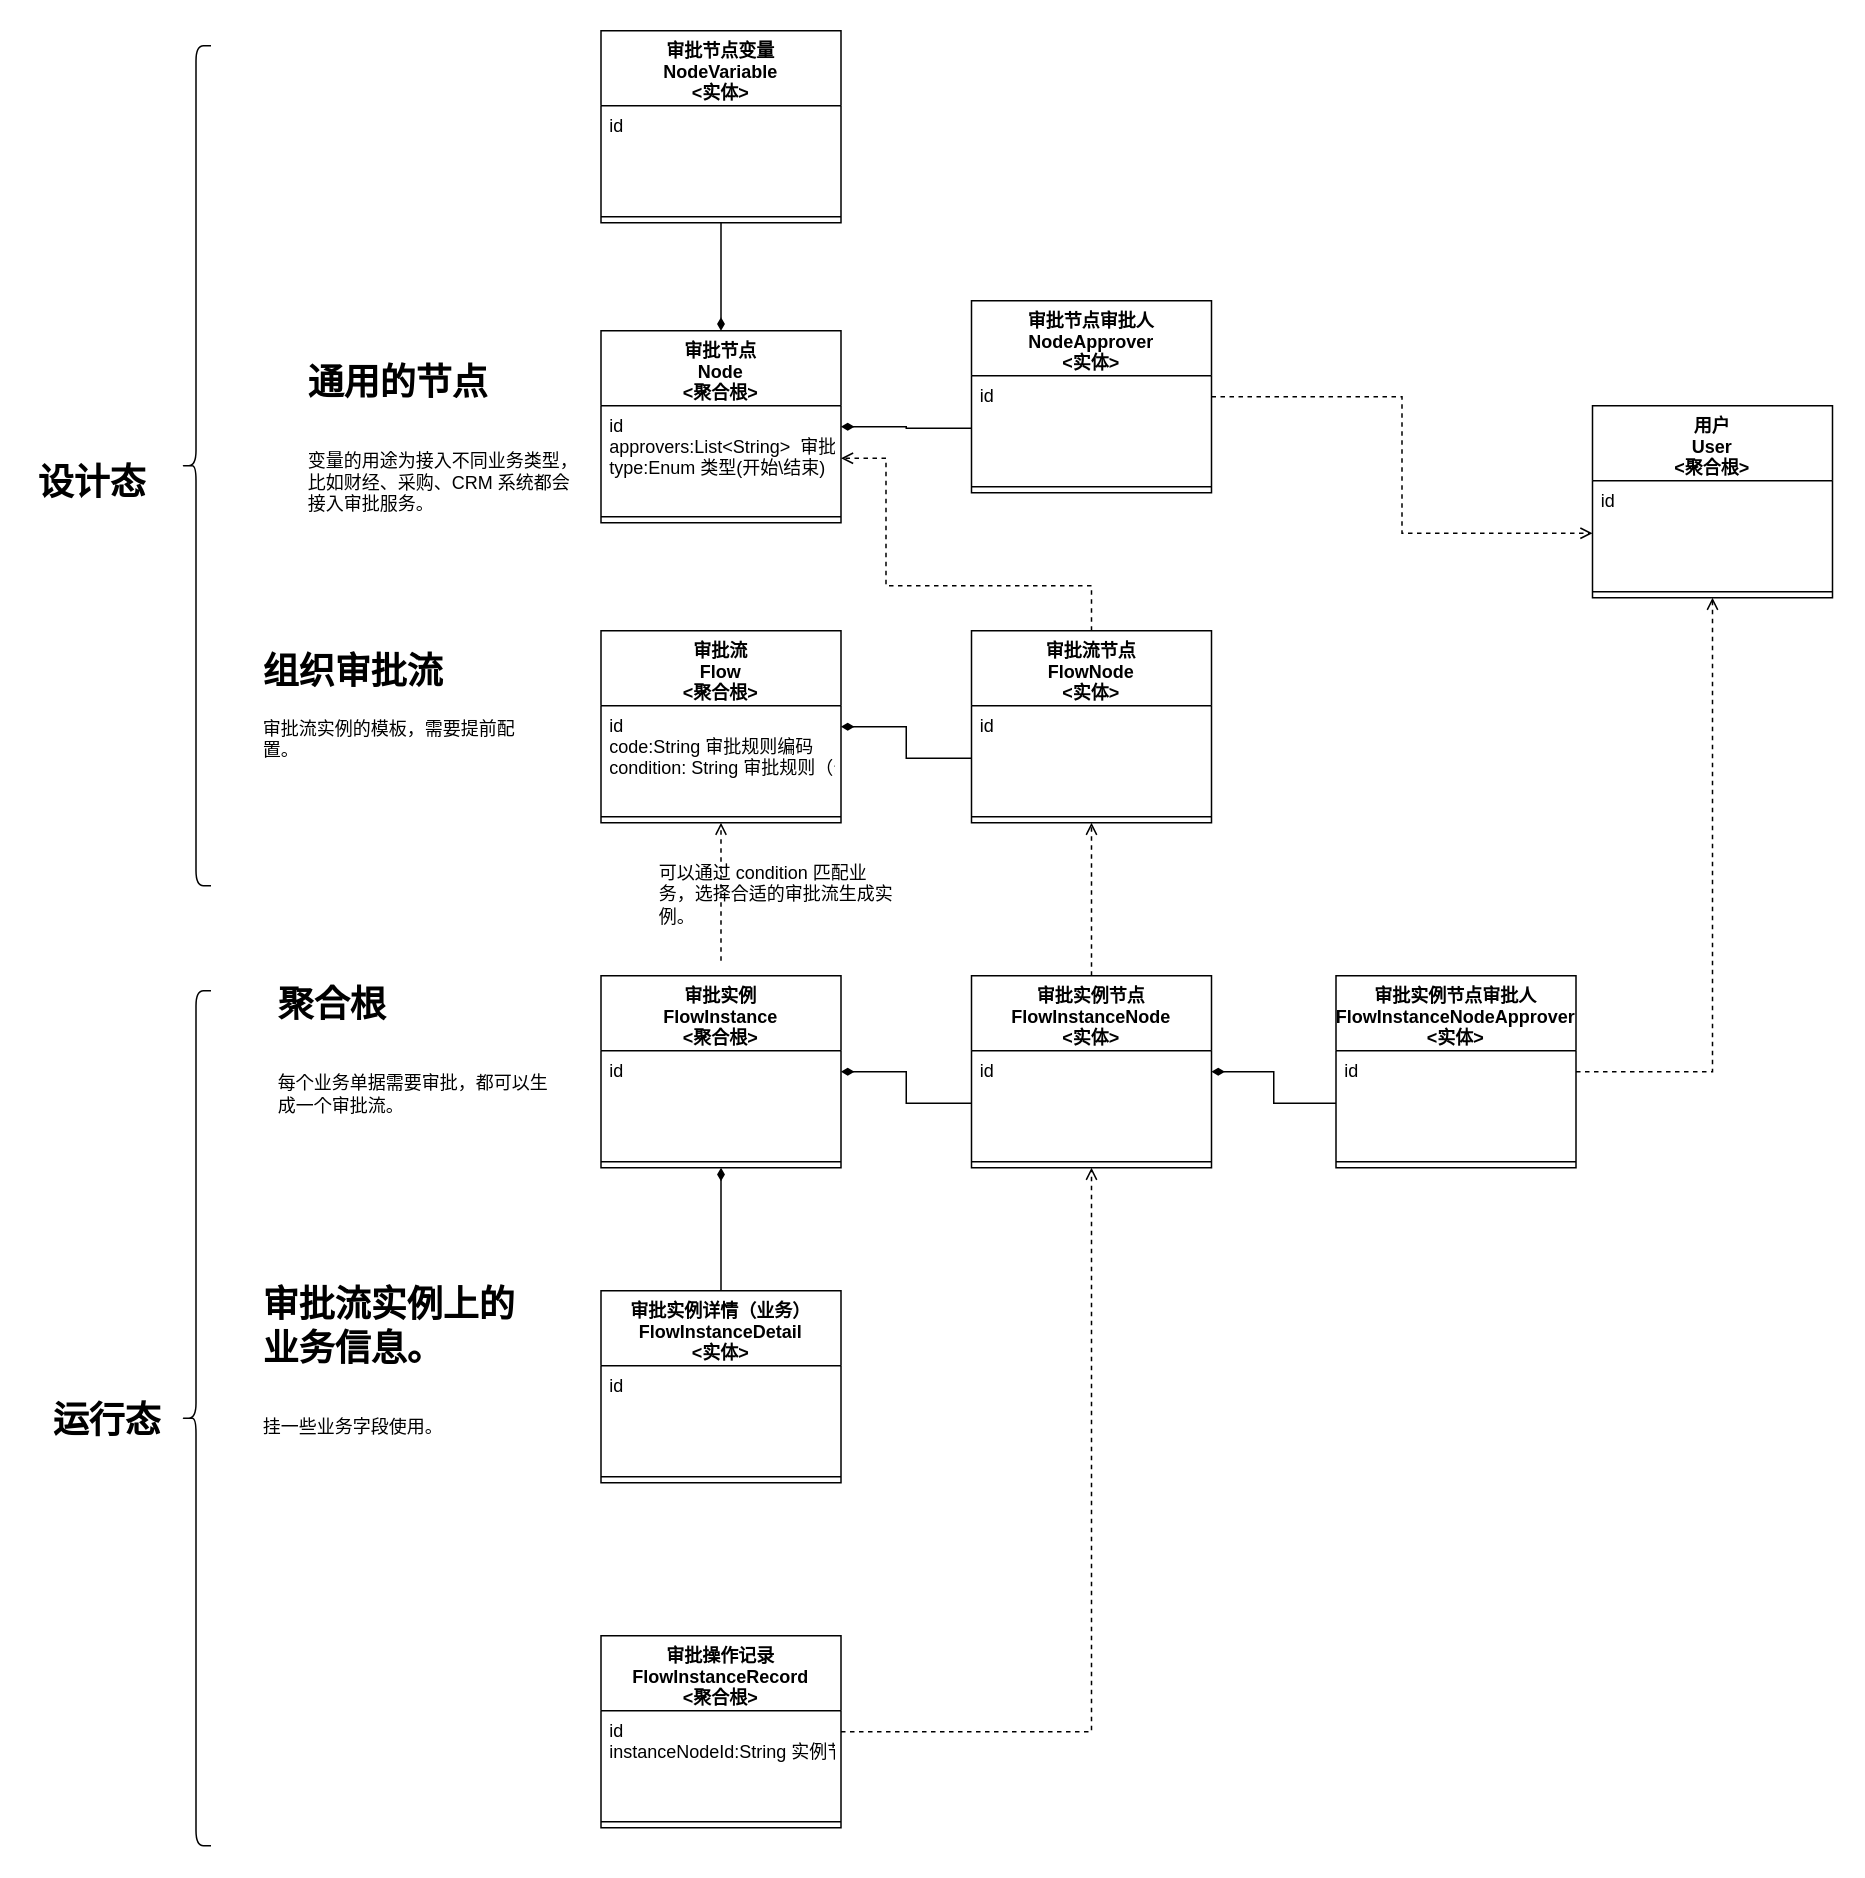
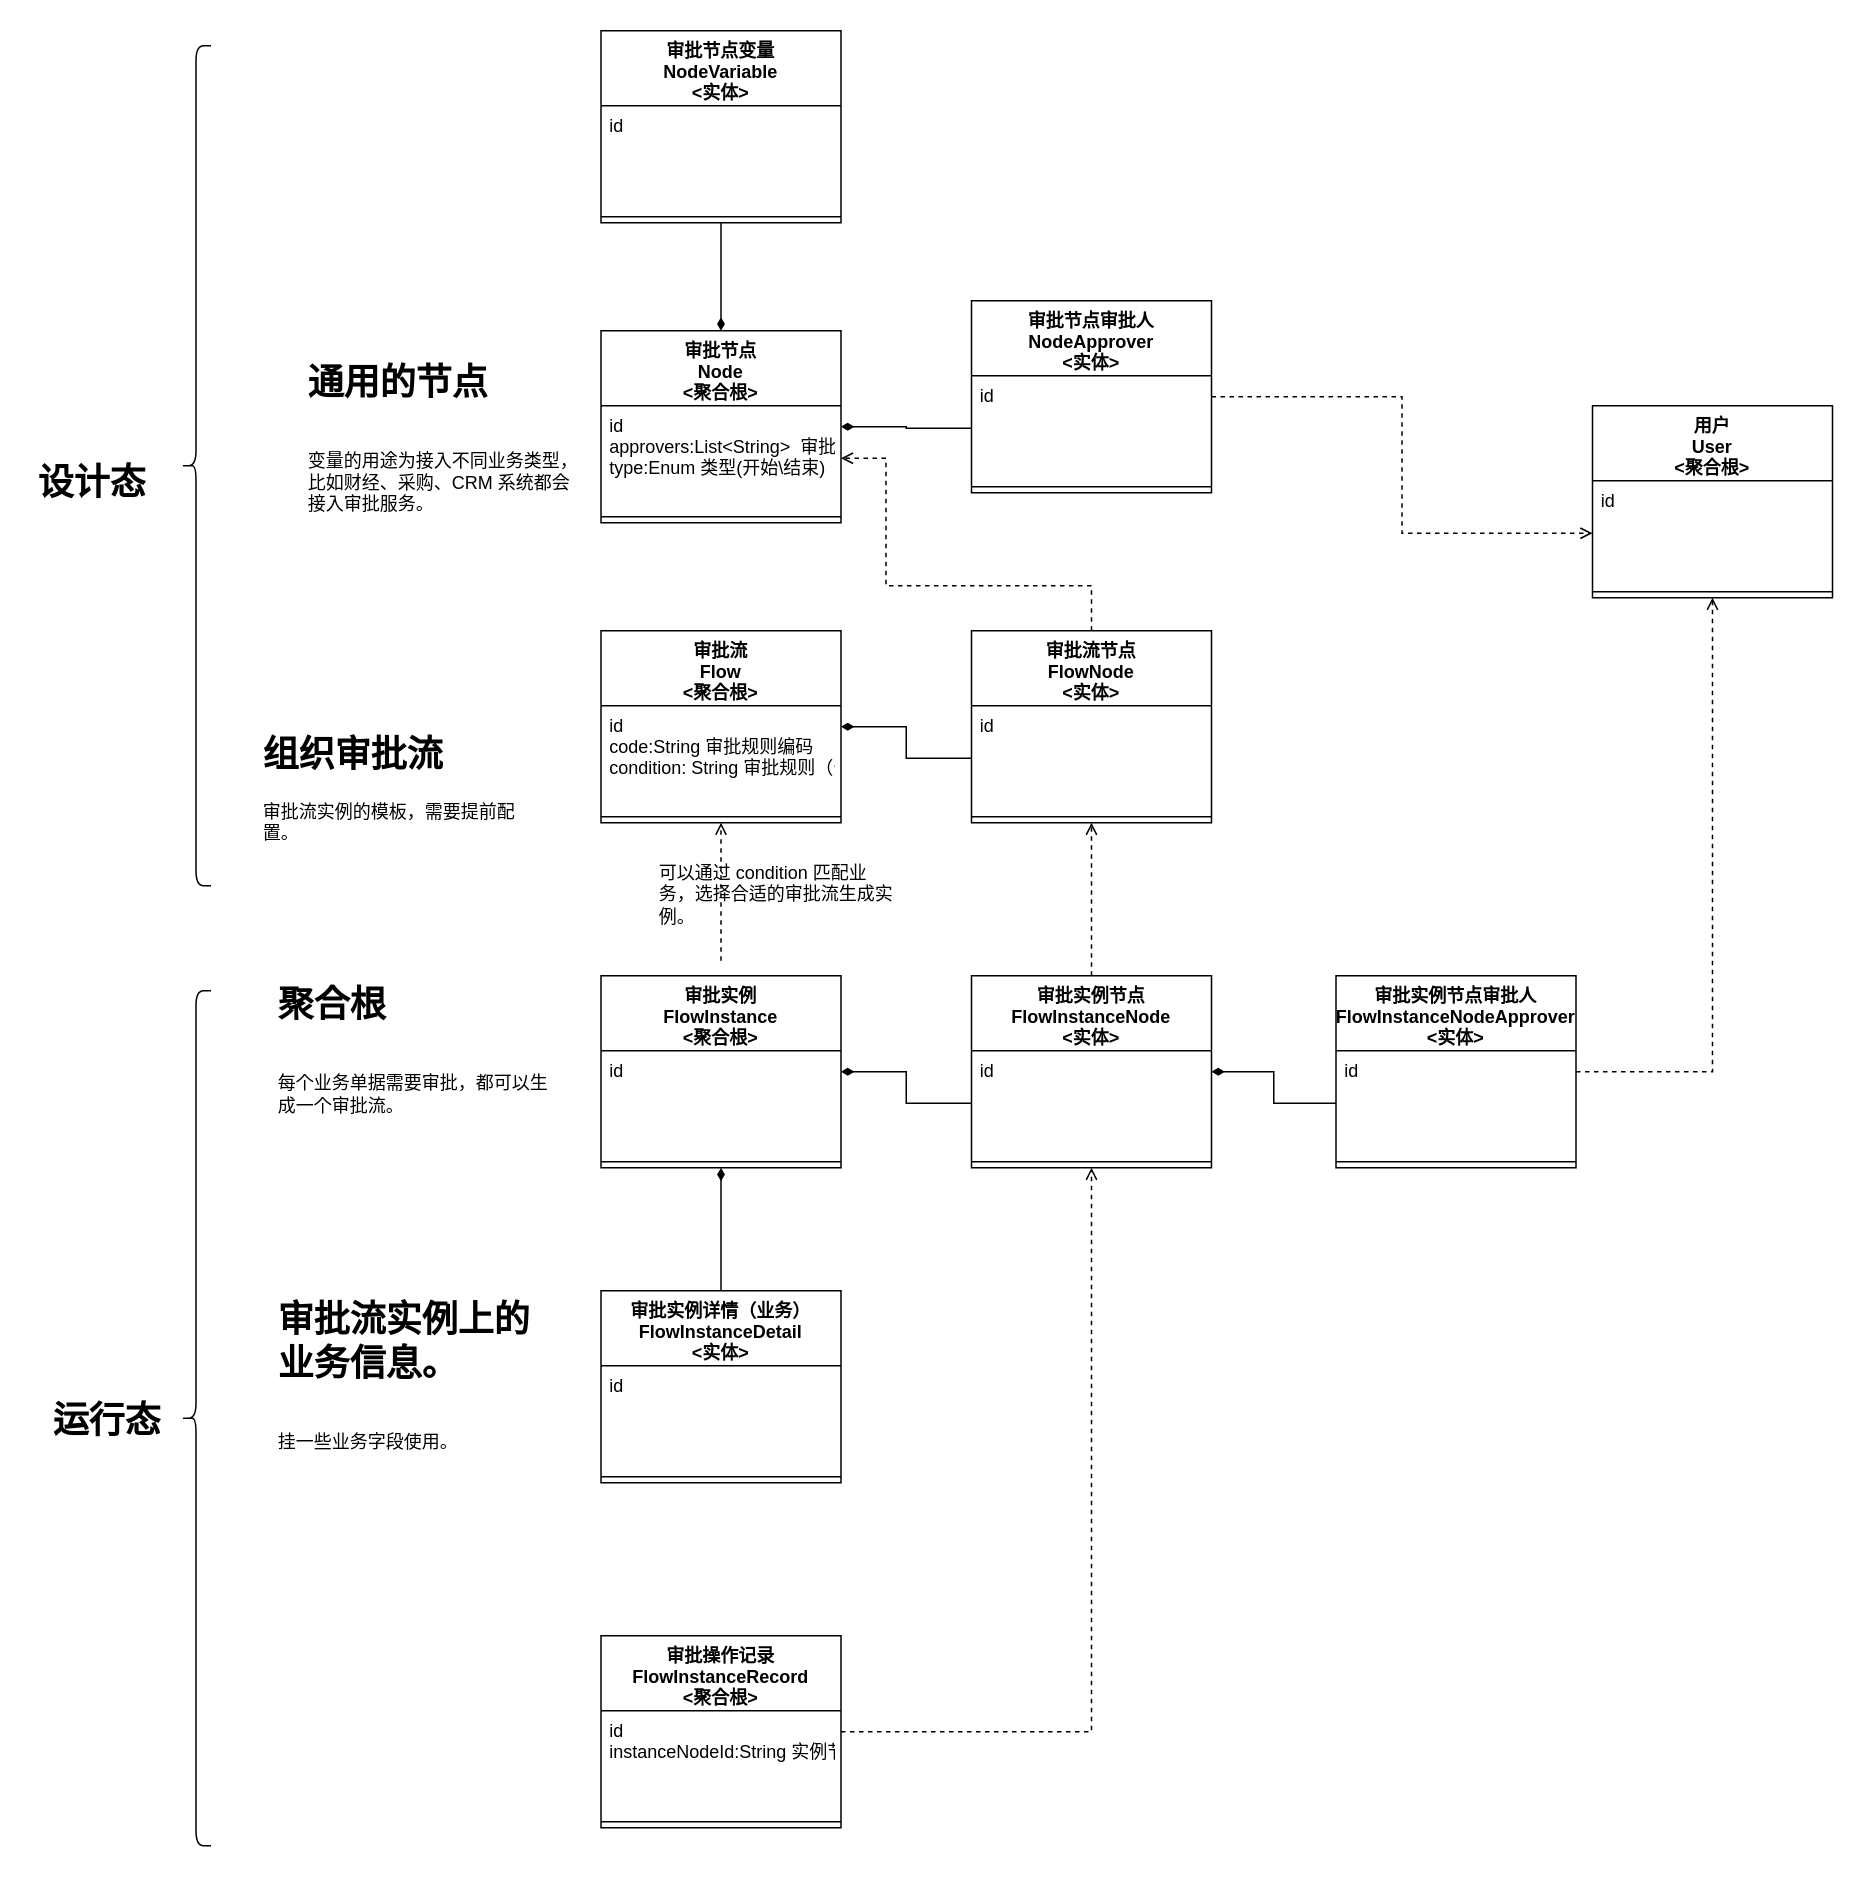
- <mxCell id="41" value="&lt;h1&gt;组织审批流&lt;/h1&gt;&lt;div&gt;审批流实例的模板，需要提前配置。&lt;/div&gt;" style="text;html=1;strokeColor=none;fillColor=none;spacing=5;spacingTop=-20;whiteSpace=wrap;overflow=hidden;rounded=0;" vertex="1" parent="1"><mxGeometry x="170" y="428" width="190" height="120" as="geometry" /></mxCell>
+ <mxCell id="41" value="&lt;h1&gt;组织审批流&lt;/h1&gt;&lt;div&gt;审批流实例的模板，需要提前配置。&lt;/div&gt;" style="text;html=1;strokeColor=none;fillColor=none;spacing=5;spacingTop=-20;whiteSpace=wrap;overflow=hidden;rounded=0;" vertex="1" parent="1"><mxGeometry x="170" y="483" width="190" height="120" as="geometry" /></mxCell>
- <mxCell id="43" value="&lt;h1&gt;审批流实例上的业务信息。&lt;/h1&gt;&lt;div&gt;&lt;br&gt;&lt;/div&gt;&lt;div&gt;挂一些业务字段使用。&lt;/div&gt;" style="text;html=1;strokeColor=none;fillColor=none;spacing=5;spacingTop=-20;whiteSpace=wrap;overflow=hidden;rounded=0;" vertex="1" parent="1"><mxGeometry x="170" y="850" width="190" height="120" as="geometry" /></mxCell>
+ <mxCell id="43" value="&lt;h1&gt;审批流实例上的业务信息。&lt;/h1&gt;&lt;div&gt;&lt;br&gt;&lt;/div&gt;&lt;div&gt;挂一些业务字段使用。&lt;/div&gt;" style="text;html=1;strokeColor=none;fillColor=none;spacing=5;spacingTop=-20;whiteSpace=wrap;overflow=hidden;rounded=0;" vertex="1" parent="1"><mxGeometry x="180" y="860" width="190" height="120" as="geometry" /></mxCell>
